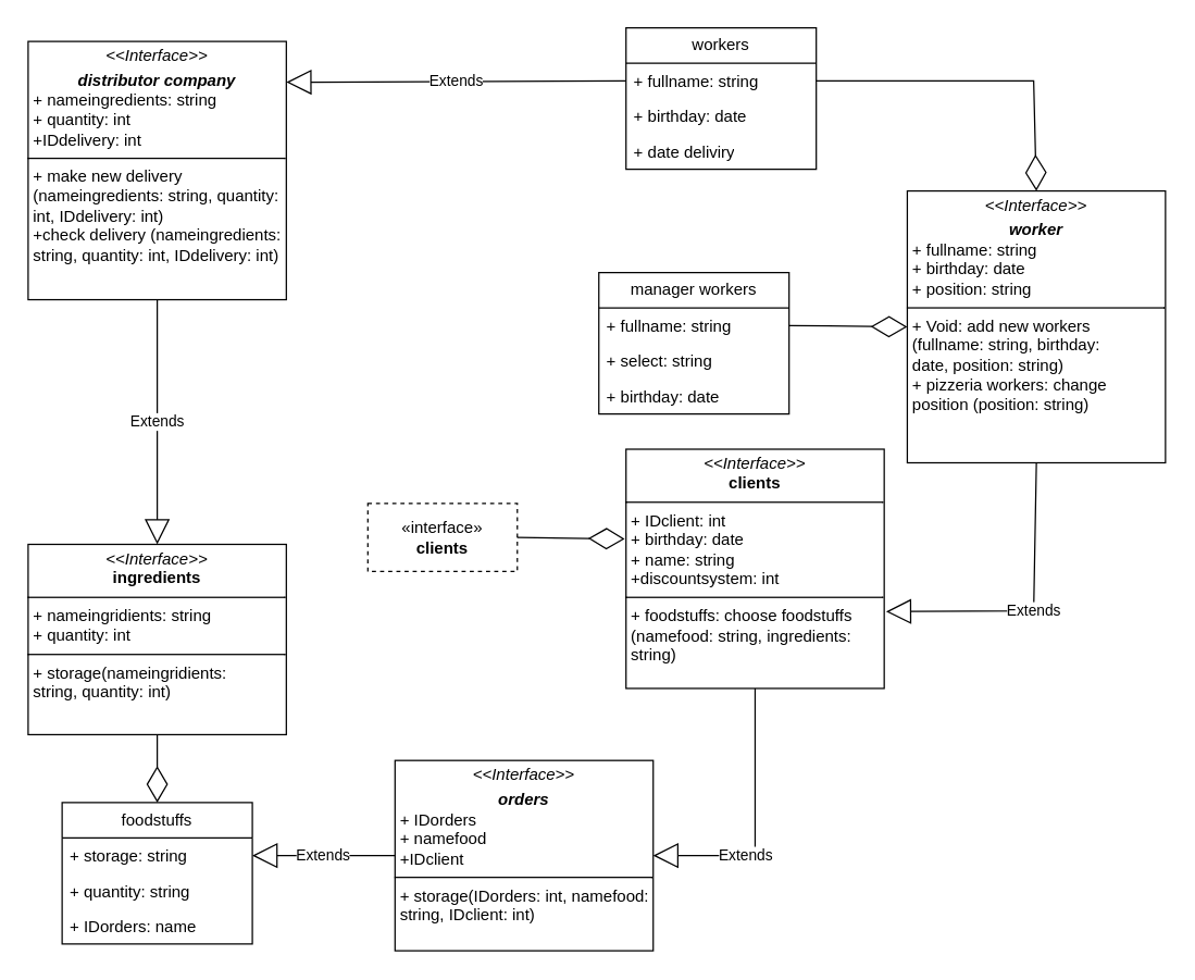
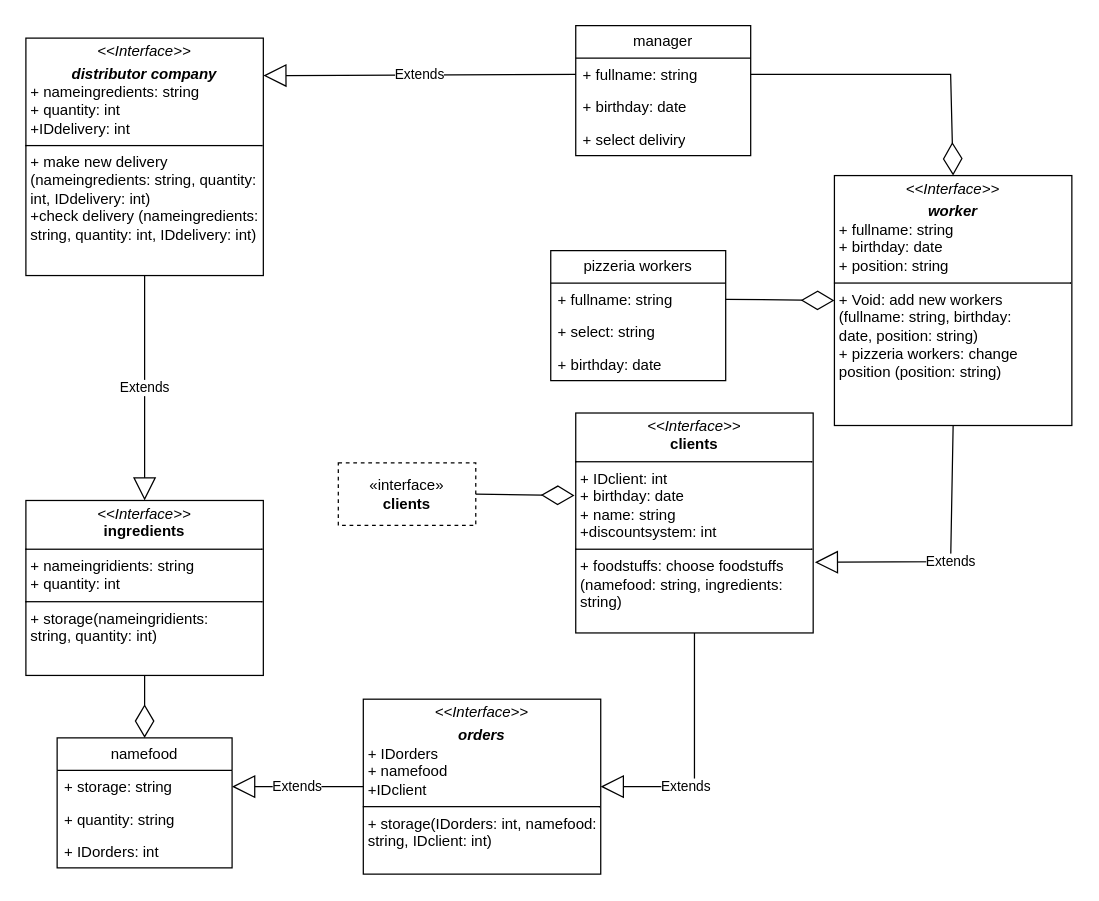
- <mxCell id="11" value="workers" style="swimlane;fontStyle=0;childLayout=stackLayout;horizontal=1;startSize=26;fillColor=none;horizontalStack=0;resizeParent=1;resizeParentMax=0;resizeLast=0;collapsible=1;marginBottom=0;whiteSpace=wrap;html=1;" parent="1" vertex="1"><mxGeometry x="460" y="20" width="140" height="104" as="geometry" /></mxCell>
+ <mxCell id="11" value="manager" style="swimlane;fontStyle=0;childLayout=stackLayout;horizontal=1;startSize=26;fillColor=none;horizontalStack=0;resizeParent=1;resizeParentMax=0;resizeLast=0;collapsible=1;marginBottom=0;whiteSpace=wrap;html=1;" parent="1" vertex="1"><mxGeometry x="460" y="20" width="140" height="104" as="geometry" /></mxCell>
- <mxCell id="14" value="+ date deliviry" style="text;strokeColor=none;fillColor=none;align=left;verticalAlign=top;spacingLeft=4;spacingRight=4;overflow=hidden;rotatable=0;points=[[0,0.5],[1,0.5]];portConstraint=eastwest;whiteSpace=wrap;html=1;" parent="11" vertex="1"><mxGeometry y="78" width="140" height="26" as="geometry" /></mxCell>
+ <mxCell id="14" value="+ select deliviry" style="text;strokeColor=none;fillColor=none;align=left;verticalAlign=top;spacingLeft=4;spacingRight=4;overflow=hidden;rotatable=0;points=[[0,0.5],[1,0.5]];portConstraint=eastwest;whiteSpace=wrap;html=1;" parent="11" vertex="1"><mxGeometry y="78" width="140" height="26" as="geometry" /></mxCell>
- <mxCell id="15" value="manager workers" style="swimlane;fontStyle=0;childLayout=stackLayout;horizontal=1;startSize=26;fillColor=none;horizontalStack=0;resizeParent=1;resizeParentMax=0;resizeLast=0;collapsible=1;marginBottom=0;whiteSpace=wrap;html=1;" parent="1" vertex="1"><mxGeometry x="440" y="200" width="140" height="104" as="geometry" /></mxCell>
+ <mxCell id="15" value="pizzeria workers" style="swimlane;fontStyle=0;childLayout=stackLayout;horizontal=1;startSize=26;fillColor=none;horizontalStack=0;resizeParent=1;resizeParentMax=0;resizeLast=0;collapsible=1;marginBottom=0;whiteSpace=wrap;html=1;" parent="1" vertex="1"><mxGeometry x="440" y="200" width="140" height="104" as="geometry" /></mxCell>
- <mxCell id="3" value="foodstuffs" style="swimlane;fontStyle=0;childLayout=stackLayout;horizontal=1;startSize=26;fillColor=none;horizontalStack=0;resizeParent=1;resizeParentMax=0;resizeLast=0;collapsible=1;marginBottom=0;whiteSpace=wrap;html=1;" parent="1" vertex="1"><mxGeometry x="45" y="590" width="140" height="104" as="geometry" /></mxCell>
+ <mxCell id="3" value="namefood" style="swimlane;fontStyle=0;childLayout=stackLayout;horizontal=1;startSize=26;fillColor=none;horizontalStack=0;resizeParent=1;resizeParentMax=0;resizeLast=0;collapsible=1;marginBottom=0;whiteSpace=wrap;html=1;" parent="1" vertex="1"><mxGeometry x="45" y="590" width="140" height="104" as="geometry" /></mxCell>
- <mxCell id="6" value="+ IDorders: name" style="text;strokeColor=none;fillColor=none;align=left;verticalAlign=top;spacingLeft=4;spacingRight=4;overflow=hidden;rotatable=0;points=[[0,0.5],[1,0.5]];portConstraint=eastwest;whiteSpace=wrap;html=1;" parent="3" vertex="1"><mxGeometry y="78" width="140" height="26" as="geometry" /></mxCell>
+ <mxCell id="6" value="+ IDorders: int" style="text;strokeColor=none;fillColor=none;align=left;verticalAlign=top;spacingLeft=4;spacingRight=4;overflow=hidden;rotatable=0;points=[[0,0.5],[1,0.5]];portConstraint=eastwest;whiteSpace=wrap;html=1;" parent="3" vertex="1"><mxGeometry y="78" width="140" height="26" as="geometry" /></mxCell>
